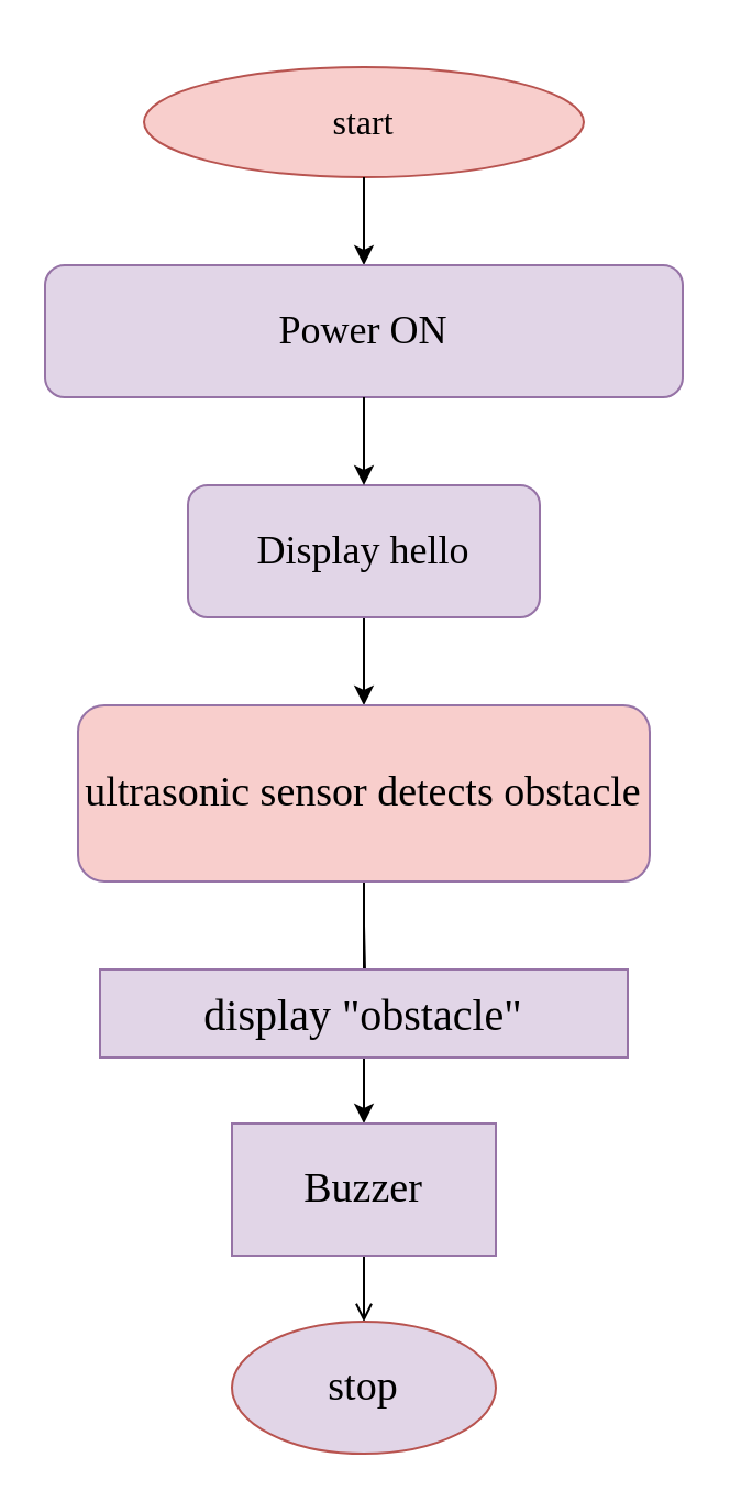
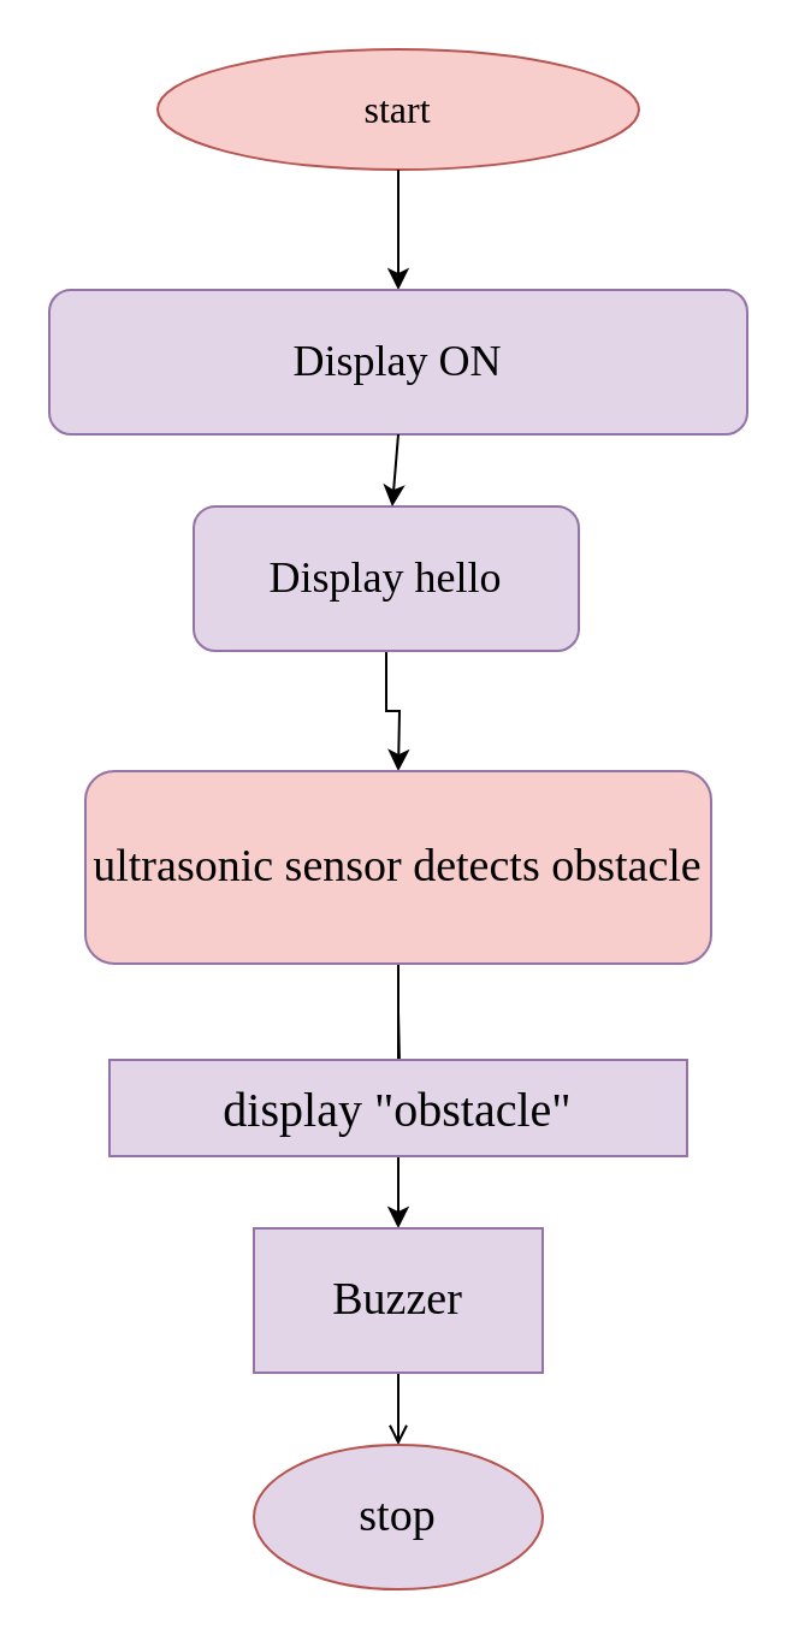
- <mxCell id="2" value="&lt;font size=&quot;3&quot;&gt;start&lt;/font&gt;" style="ellipse;whiteSpace=wrap;html=1;fontFamily=Lucida Console;fillColor=#f8cecc;strokeColor=#b85450;" vertex="1" parent="1"><mxGeometry x="65" y="30" width="200" height="50" as="geometry" /></mxCell>
+ <mxCell id="2" value="&lt;font size=&quot;3&quot;&gt;start&lt;/font&gt;" style="ellipse;whiteSpace=wrap;html=1;fontFamily=Lucida Console;fillColor=#f8cecc;strokeColor=#b85450;" vertex="1" parent="1"><mxGeometry x="65" y="20" width="200" height="50" as="geometry" /></mxCell>
- <mxCell id="4" value="Power ON" style="rounded=1;whiteSpace=wrap;html=1;fontFamily=Lucida Console;fontSize=18;fillColor=#e1d5e7;strokeColor=#9673a6;" vertex="1" parent="1"><mxGeometry x="20" y="120" width="290" height="60" as="geometry" /></mxCell>
+ <mxCell id="4" value="Display ON" style="rounded=1;whiteSpace=wrap;html=1;fontFamily=Lucida Console;fontSize=18;fillColor=#e1d5e7;strokeColor=#9673a6;" vertex="1" parent="1"><mxGeometry x="20" y="120" width="290" height="60" as="geometry" /></mxCell>
- <mxCell id="6" value="Display hello" style="rounded=1;whiteSpace=wrap;html=1;fontFamily=Lucida Console;fontSize=18;fillColor=#e1d5e7;strokeColor=#9673a6;" vertex="1" parent="1"><mxGeometry x="85" y="220" width="160" height="60" as="geometry" /></mxCell>
+ <mxCell id="6" value="Display hello" style="rounded=1;whiteSpace=wrap;html=1;fontFamily=Lucida Console;fontSize=18;fillColor=#e1d5e7;strokeColor=#9673a6;" vertex="1" parent="1"><mxGeometry x="80" y="210" width="160" height="60" as="geometry" /></mxCell>
